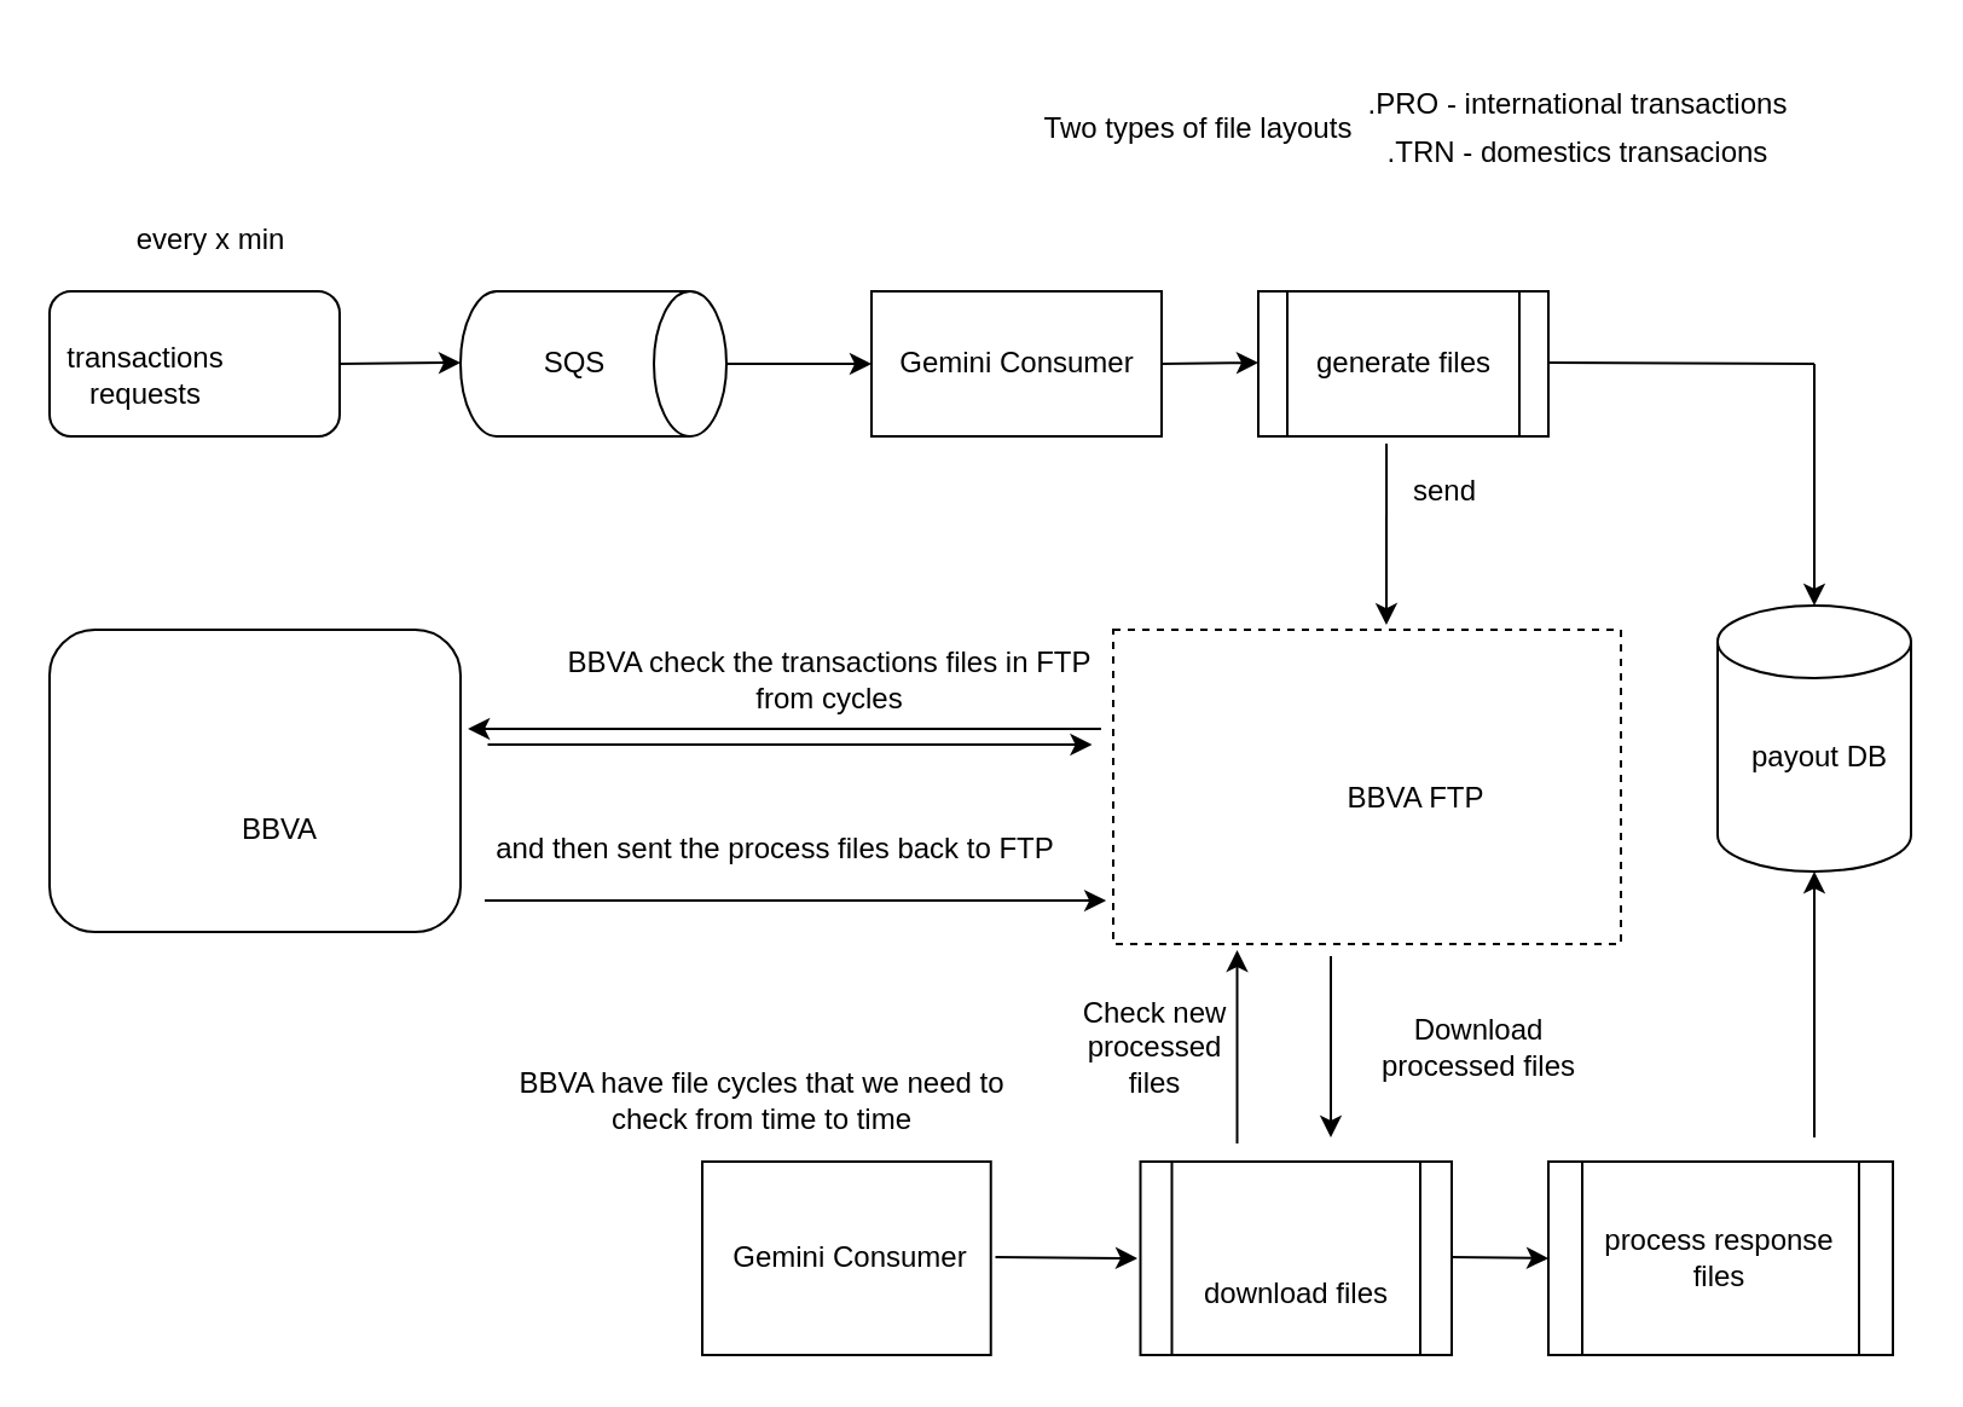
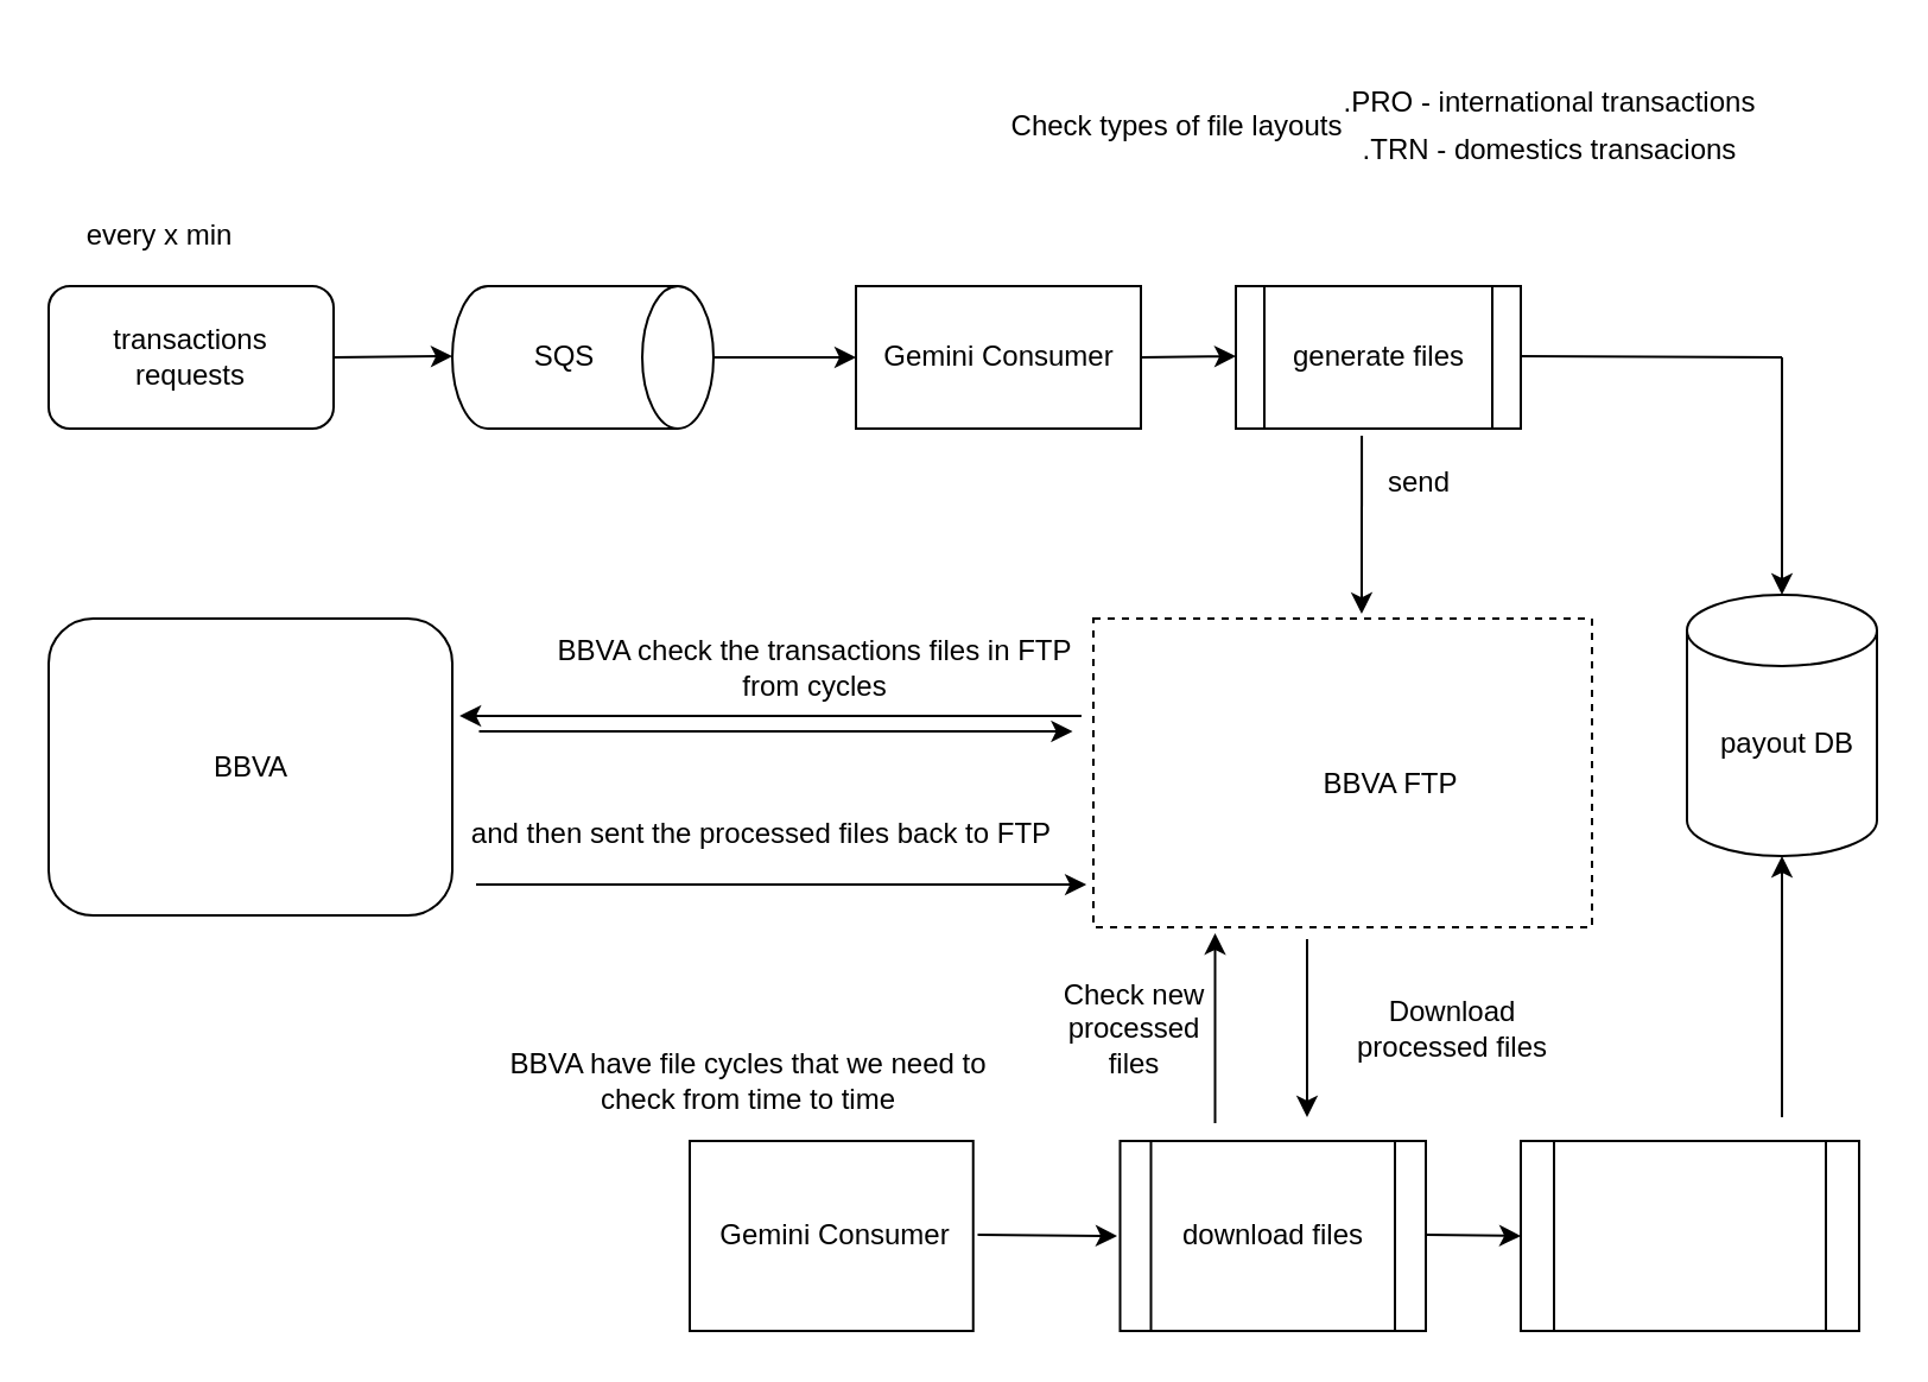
- <mxCell id="21" value="Two types of file layouts " style="text;html=1;strokeColor=none;fillColor=none;align=center;verticalAlign=middle;whiteSpace=wrap;rounded=0;" vertex="1" parent="1"><mxGeometry x="402.5" y="30" width="185" height="45" as="geometry" /></mxCell>
+ <mxCell id="21" value="Check types of file layouts " style="text;html=1;strokeColor=none;fillColor=none;align=center;verticalAlign=middle;whiteSpace=wrap;rounded=0;" vertex="1" parent="1"><mxGeometry x="402.5" y="30" width="185" height="45" as="geometry" /></mxCell>
- <mxCell id="20" value="every x min" style="text;html=1;strokeColor=none;fillColor=none;align=center;verticalAlign=middle;whiteSpace=wrap;rounded=0;" vertex="1" parent="1"><mxGeometry x="52.5" y="90" width="67.5" height="17.5" as="geometry" /></mxCell>
+ <mxCell id="20" value="every x min" style="text;html=1;strokeColor=none;fillColor=none;align=center;verticalAlign=middle;whiteSpace=wrap;rounded=0;" vertex="1" parent="1"><mxGeometry x="32.5" y="90" width="67.5" height="17.5" as="geometry" /></mxCell>
- <mxCell id="45" value="transactions requests" style="text;html=1;strokeColor=none;fillColor=none;align=center;verticalAlign=middle;whiteSpace=wrap;rounded=0;" vertex="1" parent="1"><mxGeometry x="26.25" y="146.25" width="67.5" height="17.5" as="geometry" /></mxCell>
+ <mxCell id="45" value="transactions requests" style="text;html=1;strokeColor=none;fillColor=none;align=center;verticalAlign=middle;whiteSpace=wrap;rounded=0;" vertex="1" parent="1"><mxGeometry x="46.25" y="141.25" width="67.5" height="17.5" as="geometry" /></mxCell>
- <mxCell id="34" value="BBVA" style="text;html=1;strokeColor=none;fillColor=none;align=center;verticalAlign=middle;whiteSpace=wrap;rounded=0;" vertex="1" parent="1"><mxGeometry x="77.5" y="320" width="75" height="45" as="geometry" /></mxCell>
+ <mxCell id="34" value="BBVA" style="text;html=1;strokeColor=none;fillColor=none;align=center;verticalAlign=middle;whiteSpace=wrap;rounded=0;" vertex="1" parent="1"><mxGeometry x="67.5" y="300" width="75" height="45" as="geometry" /></mxCell>
- <mxCell id="36" value="and then sent the process files back to FTP" style="text;html=1;strokeColor=none;fillColor=none;align=center;verticalAlign=middle;whiteSpace=wrap;rounded=0;" vertex="1" parent="1"><mxGeometry x="190" y="342.5" width="261.25" height="17.5" as="geometry" /></mxCell>
+ <mxCell id="36" value="and then sent the processed files back to FTP" style="text;html=1;strokeColor=none;fillColor=none;align=center;verticalAlign=middle;whiteSpace=wrap;rounded=0;" vertex="1" parent="1"><mxGeometry x="190" y="342.5" width="261.25" height="17.5" as="geometry" /></mxCell>
- <mxCell id="32" value="process response files" style="text;html=1;strokeColor=none;fillColor=none;align=center;verticalAlign=middle;whiteSpace=wrap;rounded=0;" vertex="1" parent="1"><mxGeometry x="661.25" y="497.5" width="100" height="45" as="geometry" /></mxCell>
- <mxCell id="28" value="download files" style="text;html=1;strokeColor=none;fillColor=none;align=center;verticalAlign=middle;whiteSpace=wrap;rounded=0;" vertex="1" parent="1"><mxGeometry x="485.63" y="512.5" width="100" height="45" as="geometry" /></mxCell>
+ <mxCell id="28" value="download files" style="text;html=1;strokeColor=none;fillColor=none;align=center;verticalAlign=middle;whiteSpace=wrap;rounded=0;" vertex="1" parent="1"><mxGeometry x="485.63" y="497.5" width="100" height="45" as="geometry" /></mxCell>
